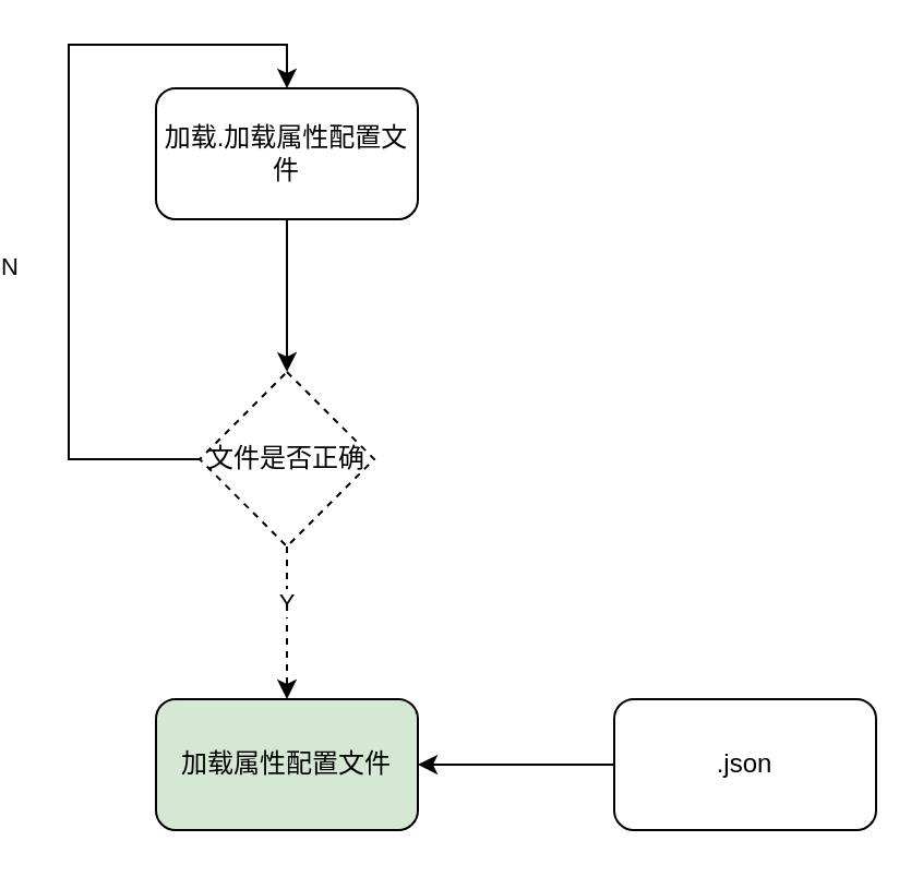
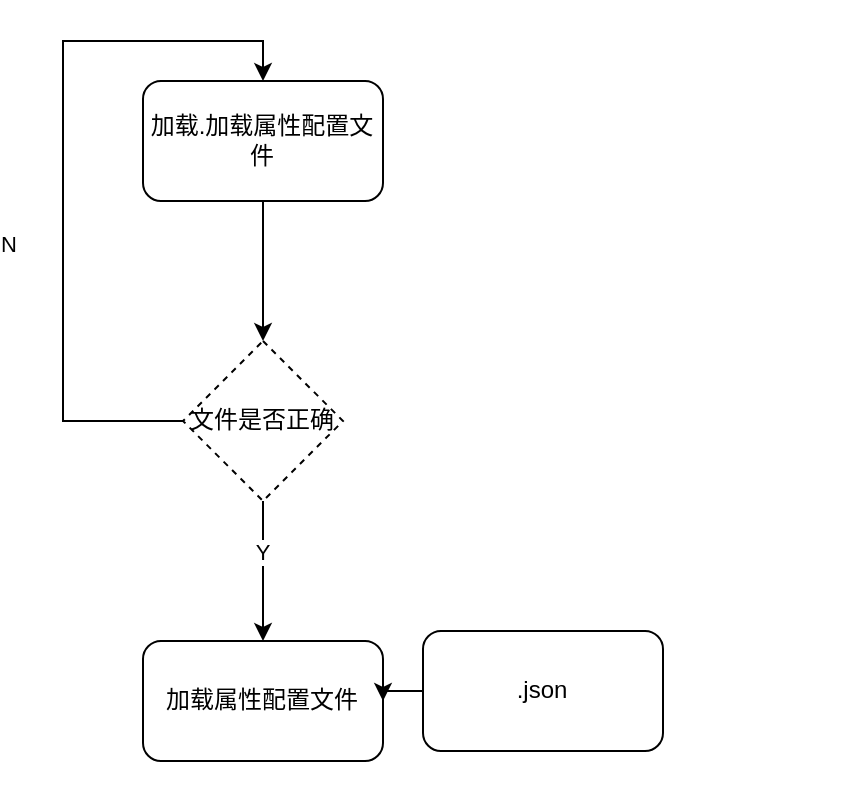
- <mxCell id="4" style="edgeStyle=orthogonalEdgeStyle;rounded=0;orthogonalLoop=1;jettySize=auto;html=1;dashed=1;" edge="1" parent="1" source="8" target="9"><mxGeometry relative="1" as="geometry" /></mxCell>
+ <mxCell id="4" style="edgeStyle=orthogonalEdgeStyle;rounded=0;orthogonalLoop=1;jettySize=auto;html=1;" edge="1" parent="1" source="8" target="9"><mxGeometry relative="1" as="geometry" /></mxCell>
- <mxCell id="9" value="加载属性配置文件" style="rounded=1;whiteSpace=wrap;html=1;fillColor=#d5e8d4;" vertex="1" parent="1"><mxGeometry x="60" y="320" width="120" height="60" as="geometry" /></mxCell>
+ <mxCell id="9" value="加载属性配置文件" style="rounded=1;whiteSpace=wrap;html=1;" vertex="1" parent="1"><mxGeometry x="60" y="320" width="120" height="60" as="geometry" /></mxCell>
- <mxCell id="11" value=".json" style="rounded=1;whiteSpace=wrap;html=1;" vertex="1" parent="1"><mxGeometry x="270" y="320" width="120" height="60" as="geometry" /></mxCell>
+ <mxCell id="11" value=".json" style="rounded=1;whiteSpace=wrap;html=1;" vertex="1" parent="1"><mxGeometry x="200" y="315" width="120" height="60" as="geometry" /></mxCell>
